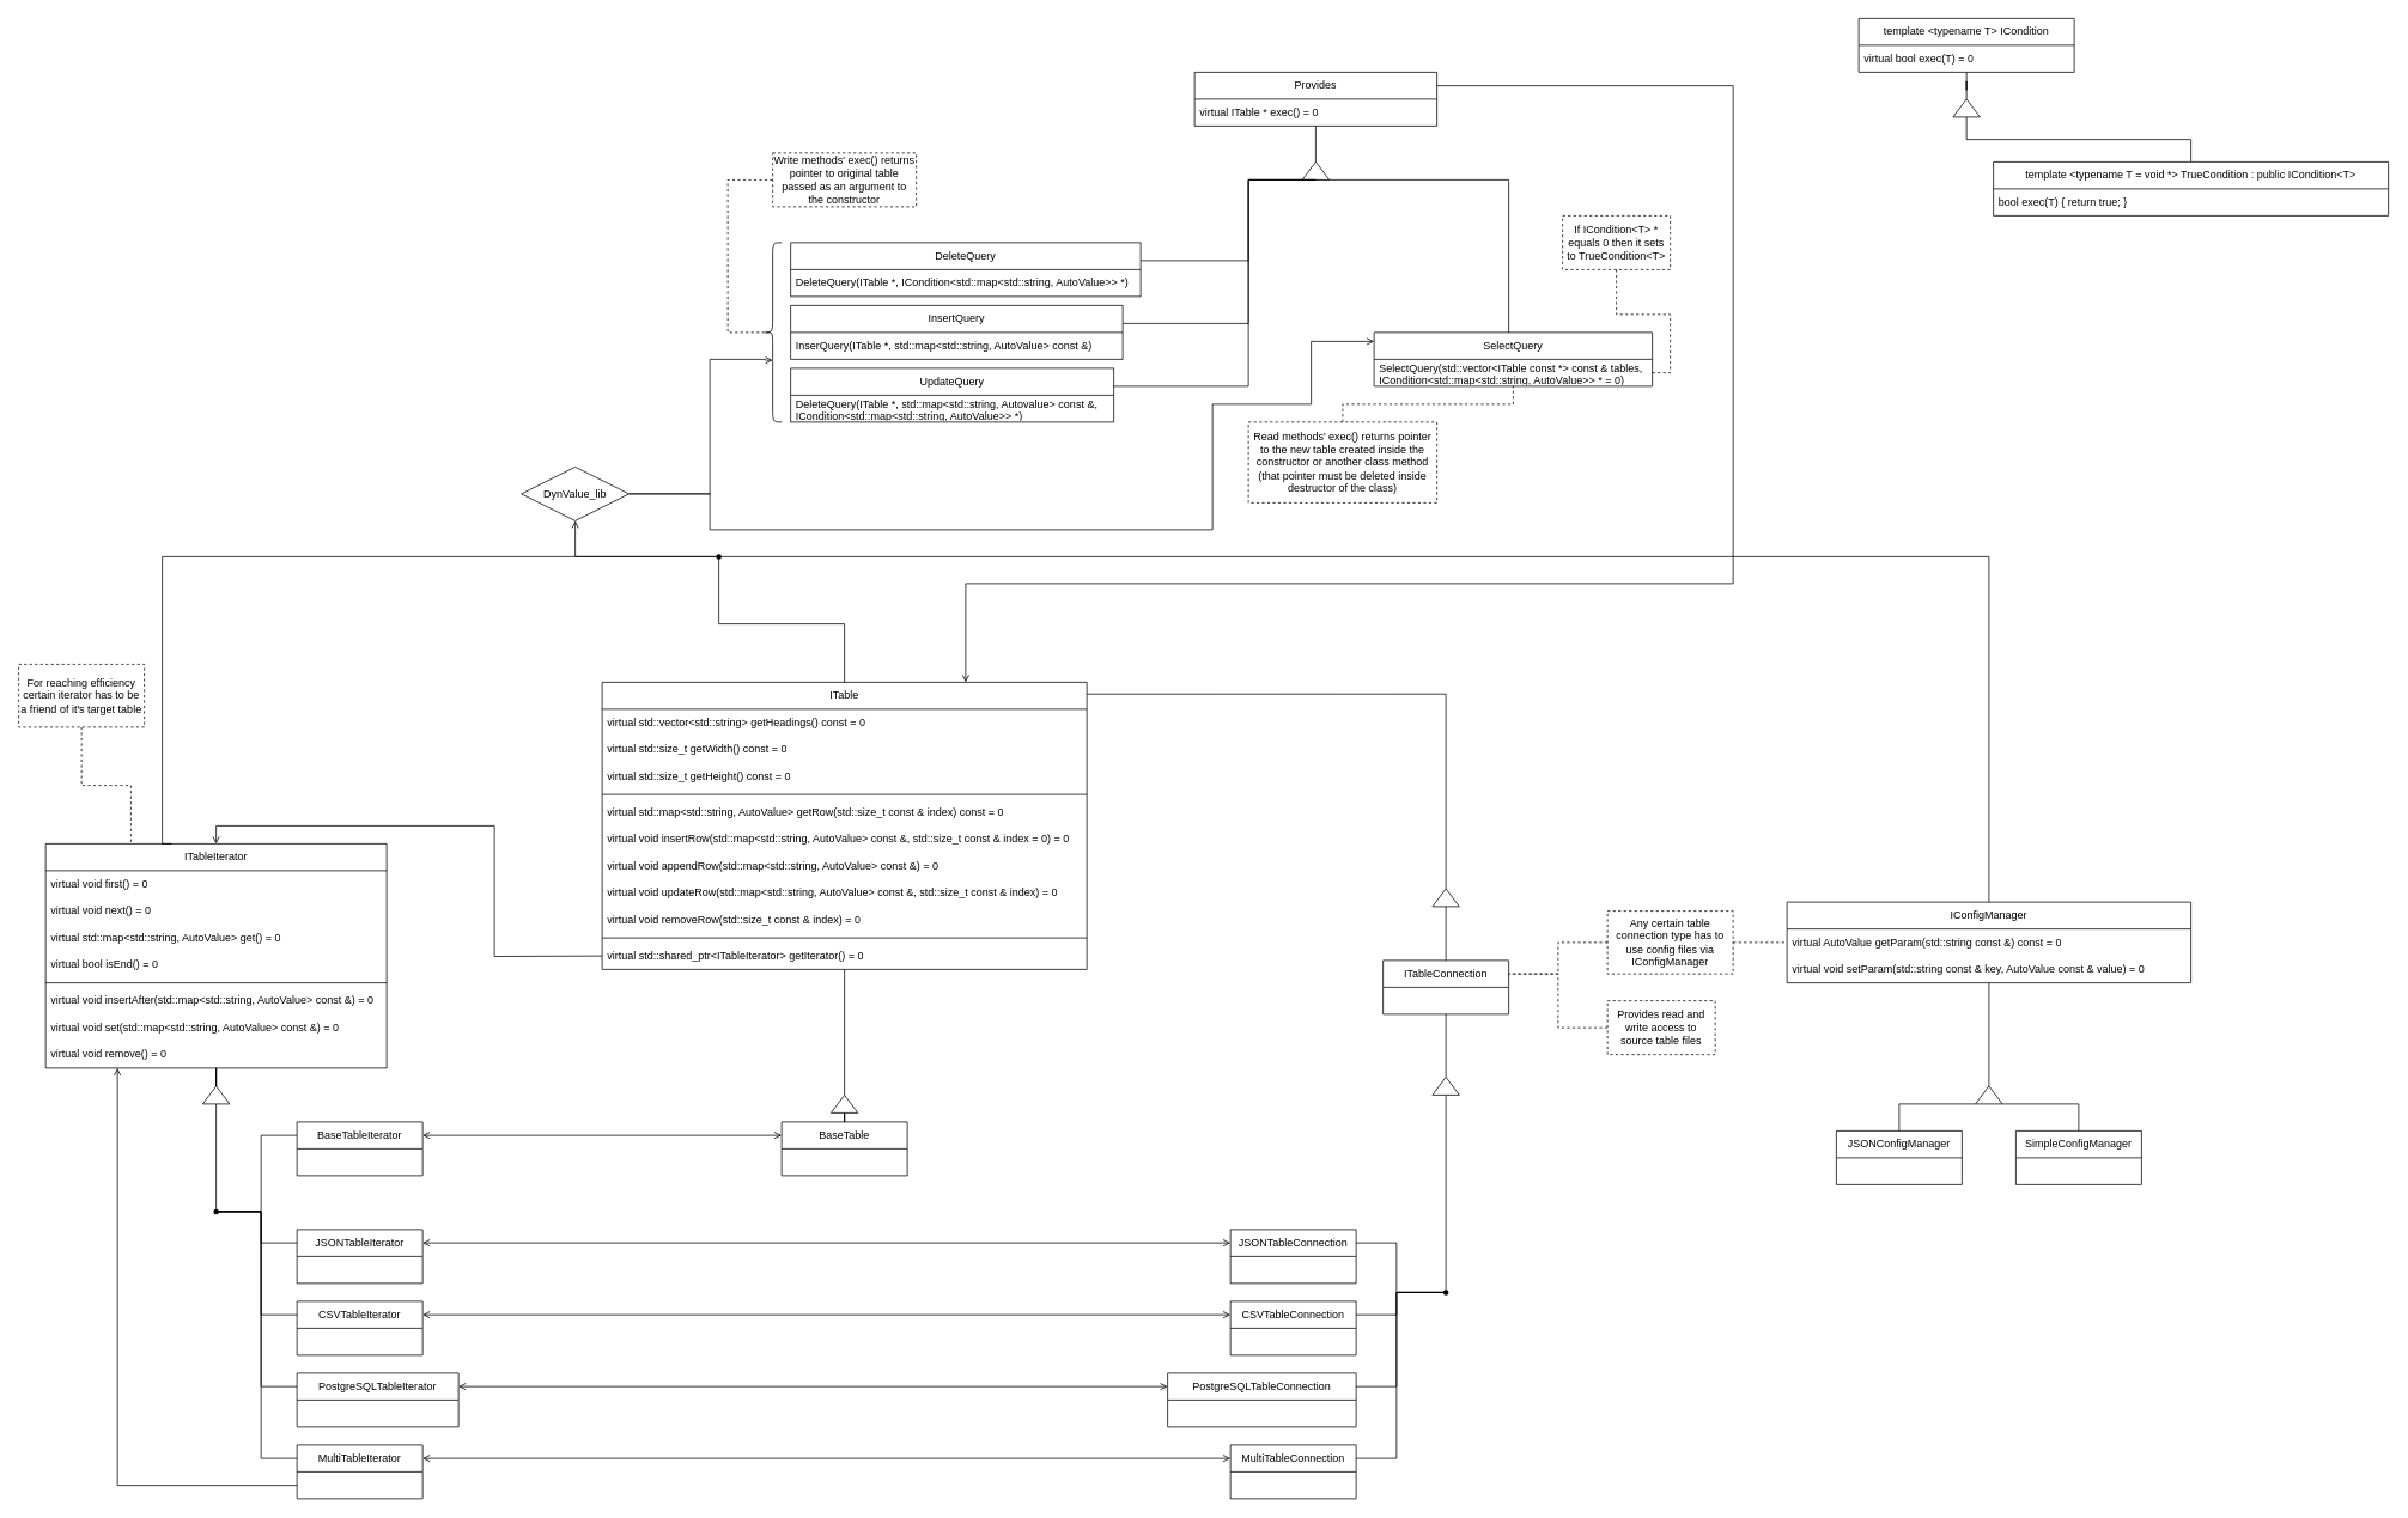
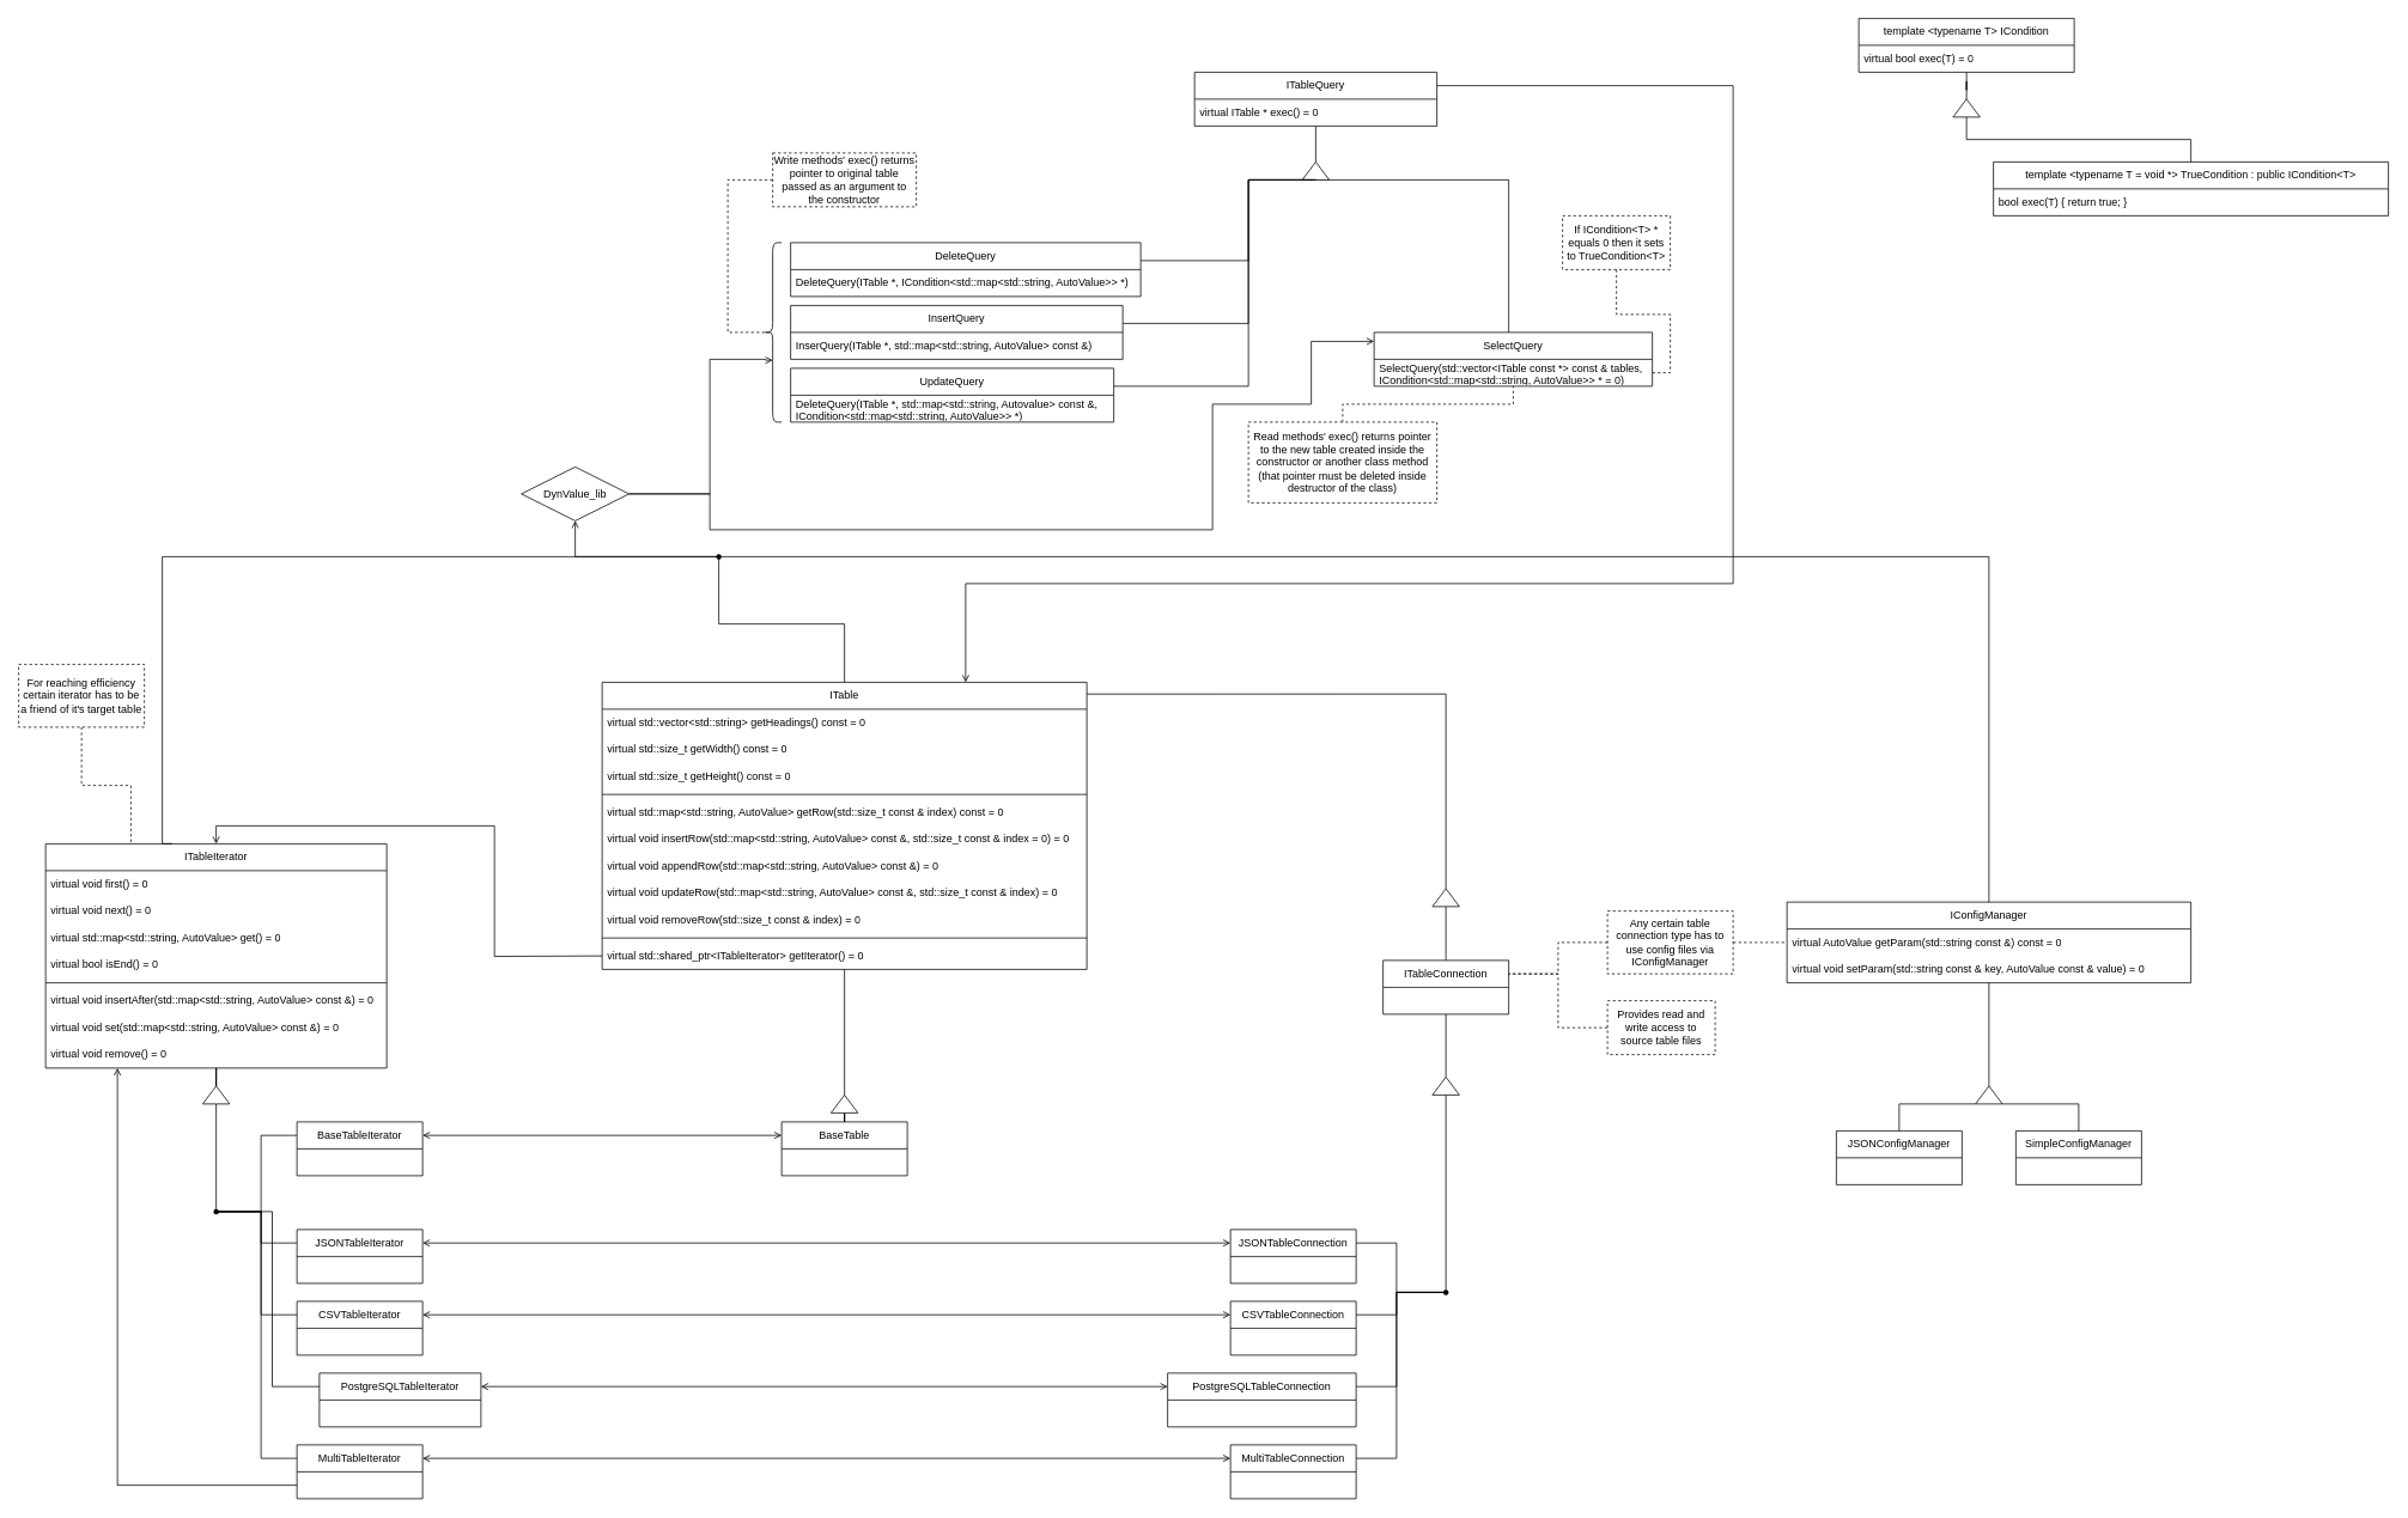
- <mxCell id="90" value="Provides" style="swimlane;fontStyle=0;childLayout=stackLayout;horizontal=1;startSize=30;horizontalStack=0;resizeParent=1;resizeParentMax=0;resizeLast=0;collapsible=1;marginBottom=0;whiteSpace=wrap;html=1;" parent="1" vertex="1"><mxGeometry x="1330" y="80" width="270" height="60" as="geometry" /></mxCell>
+ <mxCell id="90" value="ITableQuery" style="swimlane;fontStyle=0;childLayout=stackLayout;horizontal=1;startSize=30;horizontalStack=0;resizeParent=1;resizeParentMax=0;resizeLast=0;collapsible=1;marginBottom=0;whiteSpace=wrap;html=1;" parent="1" vertex="1"><mxGeometry x="1330" y="80" width="270" height="60" as="geometry" /></mxCell>
- <mxCell id="56" value="PostgreSQLTableIterator" style="swimlane;fontStyle=0;childLayout=stackLayout;horizontal=1;startSize=30;horizontalStack=0;resizeParent=1;resizeParentMax=0;resizeLast=0;collapsible=1;marginBottom=0;whiteSpace=wrap;html=1;" parent="1" vertex="1"><mxGeometry x="330" y="1530" width="180" height="60" as="geometry" /></mxCell>
+ <mxCell id="56" value="PostgreSQLTableIterator" style="swimlane;fontStyle=0;childLayout=stackLayout;horizontal=1;startSize=30;horizontalStack=0;resizeParent=1;resizeParentMax=0;resizeLast=0;collapsible=1;marginBottom=0;whiteSpace=wrap;html=1;" parent="1" vertex="1"><mxGeometry x="355" y="1530" width="180" height="60" as="geometry" /></mxCell>
